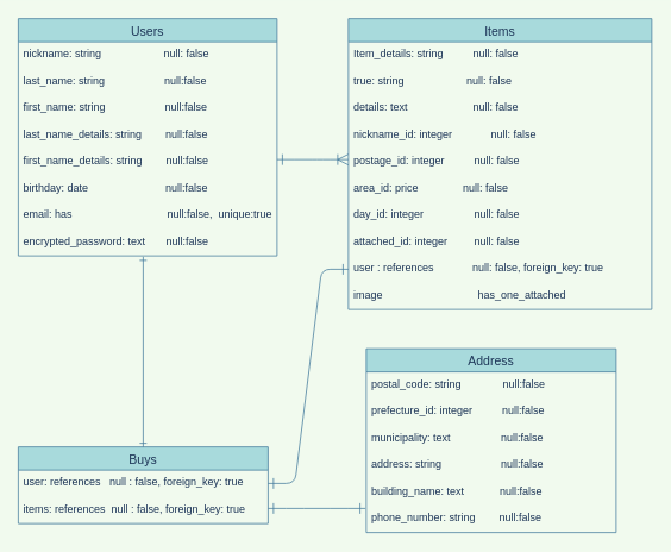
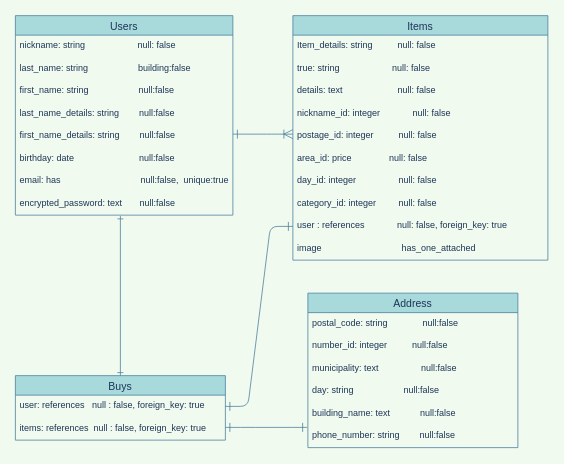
- <mxCell id="4" value="last_name: string                    null:false" style="text;strokeColor=none;fillColor=none;spacingLeft=4;spacingRight=4;overflow=hidden;rotatable=0;points=[[0,0.5],[1,0.5]];portConstraint=eastwest;fontSize=12;fontColor=#1D3557;" vertex="1" parent="2"><mxGeometry y="56" width="290" height="30" as="geometry" /></mxCell>
+ <mxCell id="4" value="last_name: string                    building:false" style="text;strokeColor=none;fillColor=none;spacingLeft=4;spacingRight=4;overflow=hidden;rotatable=0;points=[[0,0.5],[1,0.5]];portConstraint=eastwest;fontSize=12;fontColor=#1D3557;" vertex="1" parent="2"><mxGeometry y="56" width="290" height="30" as="geometry" /></mxCell>
- <mxCell id="19" value="attached_id: integer         null: false" style="text;strokeColor=none;fillColor=none;spacingLeft=4;spacingRight=4;overflow=hidden;rotatable=0;points=[[0,0.5],[1,0.5]];portConstraint=eastwest;fontSize=12;labelBackgroundColor=none;labelBorderColor=none;fontColor=#1D3557;" vertex="1" parent="11"><mxGeometry y="236" width="340" height="30" as="geometry" /></mxCell>
+ <mxCell id="19" value="category_id: integer         null: false" style="text;strokeColor=none;fillColor=none;spacingLeft=4;spacingRight=4;overflow=hidden;rotatable=0;points=[[0,0.5],[1,0.5]];portConstraint=eastwest;fontSize=12;labelBackgroundColor=none;labelBorderColor=none;fontColor=#1D3557;" vertex="1" parent="11"><mxGeometry y="236" width="340" height="30" as="geometry" /></mxCell>
- <mxCell id="28" value="prefecture_id: integer          null:false" style="text;strokeColor=none;fillColor=none;spacingLeft=4;spacingRight=4;overflow=hidden;rotatable=0;points=[[0,0.5],[1,0.5]];portConstraint=eastwest;fontSize=12;fontColor=#1D3557;" vertex="1" parent="26"><mxGeometry y="56" width="280" height="30" as="geometry" /></mxCell>
+ <mxCell id="28" value="number_id: integer          null:false" style="text;strokeColor=none;fillColor=none;spacingLeft=4;spacingRight=4;overflow=hidden;rotatable=0;points=[[0,0.5],[1,0.5]];portConstraint=eastwest;fontSize=12;fontColor=#1D3557;" vertex="1" parent="26"><mxGeometry y="56" width="280" height="30" as="geometry" /></mxCell>
- <mxCell id="30" value="address: string                    null:false" style="text;strokeColor=none;fillColor=none;spacingLeft=4;spacingRight=4;overflow=hidden;rotatable=0;points=[[0,0.5],[1,0.5]];portConstraint=eastwest;fontSize=12;fontColor=#1D3557;" vertex="1" parent="26"><mxGeometry y="116" width="280" height="30" as="geometry" /></mxCell>
+ <mxCell id="30" value="day: string                    null:false" style="text;strokeColor=none;fillColor=none;spacingLeft=4;spacingRight=4;overflow=hidden;rotatable=0;points=[[0,0.5],[1,0.5]];portConstraint=eastwest;fontSize=12;fontColor=#1D3557;" vertex="1" parent="26"><mxGeometry y="116" width="280" height="30" as="geometry" /></mxCell>
